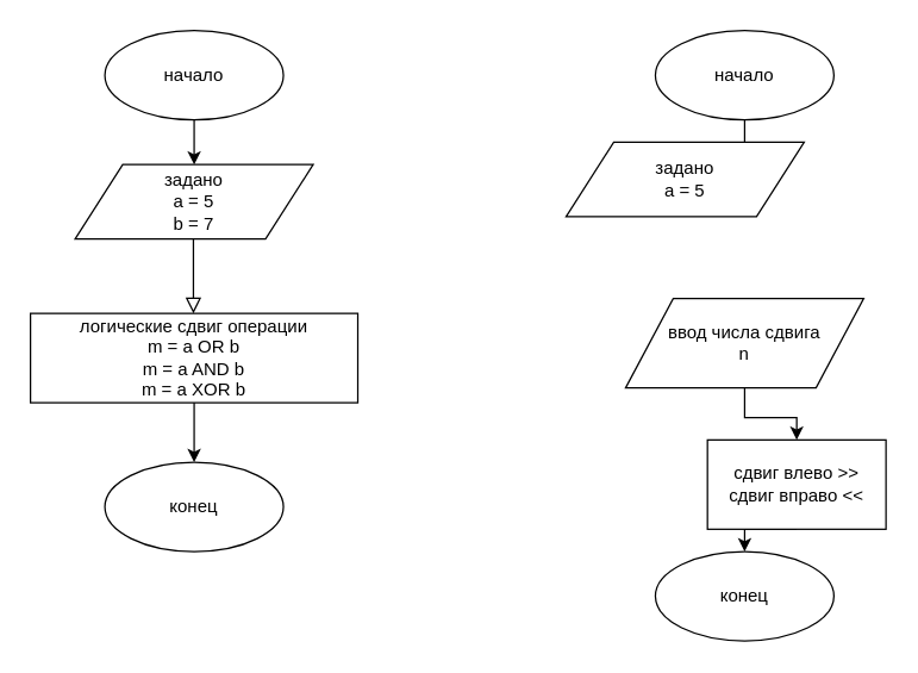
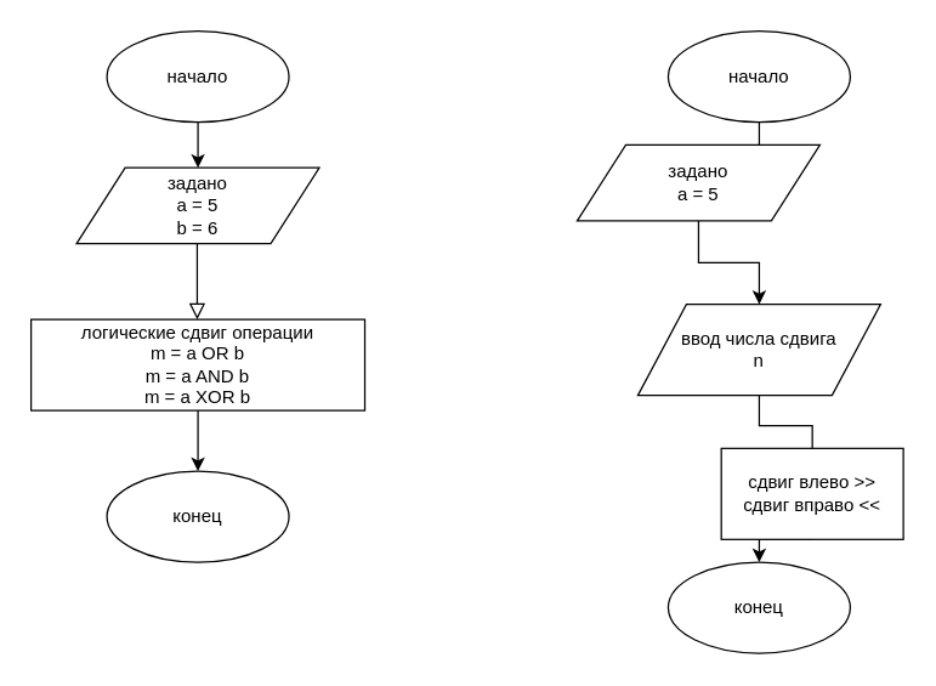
- <mxCell id="5" value="задано&lt;br&gt;a = 5&lt;br&gt;b = 7" style="shape=parallelogram;perimeter=parallelogramPerimeter;whiteSpace=wrap;html=1;" vertex="1" parent="1"><mxGeometry x="50" y="110" width="160" height="50" as="geometry" /></mxCell>
+ <mxCell id="5" value="задано&lt;br&gt;a = 5&lt;br&gt;b = 6" style="shape=parallelogram;perimeter=parallelogramPerimeter;whiteSpace=wrap;html=1;" vertex="1" parent="1"><mxGeometry x="50" y="110" width="160" height="50" as="geometry" /></mxCell>
+ <mxCell id="11" style="edgeStyle=orthogonalEdgeStyle;rounded=0;orthogonalLoop=1;jettySize=auto;html=1;exitX=0.5;exitY=1;exitDx=0;exitDy=0;entryX=0.5;entryY=0;entryDx=0;entryDy=0;" edge="1" parent="1" source="12" target="14"><mxGeometry relative="1" as="geometry" /></mxCell>
- <mxCell id="13" style="edgeStyle=orthogonalEdgeStyle;rounded=0;orthogonalLoop=1;jettySize=auto;html=1;entryX=0.5;entryY=0;entryDx=0;entryDy=0;" edge="1" parent="1" source="14" target="16"><mxGeometry relative="1" as="geometry" /></mxCell>
+ <mxCell id="13" style="edgeStyle=orthogonalEdgeStyle;rounded=0;orthogonalLoop=1;jettySize=auto;html=1;entryX=0.5;entryY=0;entryDx=0;entryDy=0;endArrow=none;" edge="1" parent="1" source="14" target="16"><mxGeometry relative="1" as="geometry" /></mxCell>
